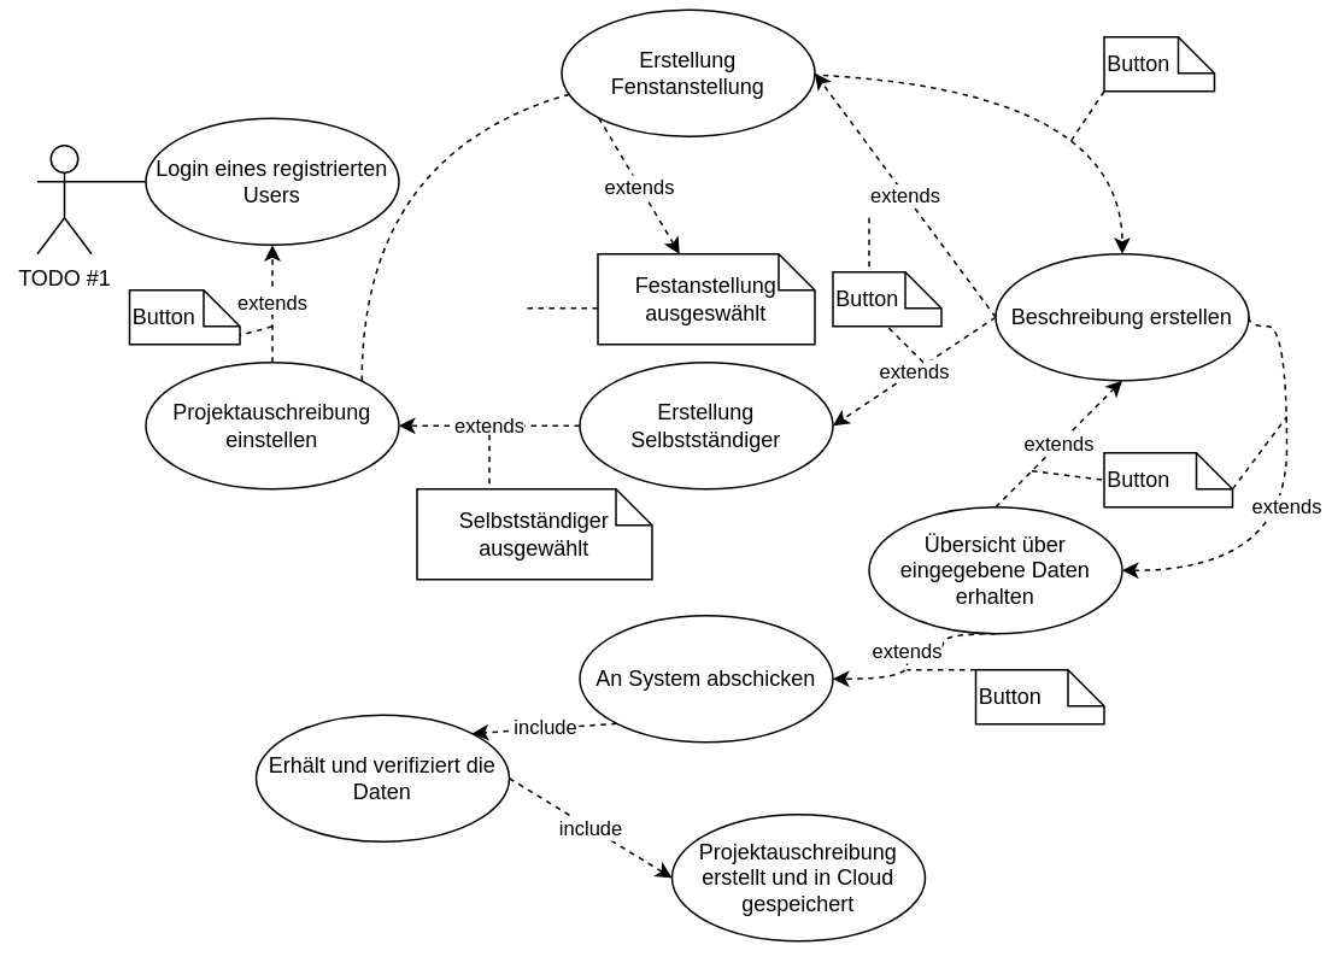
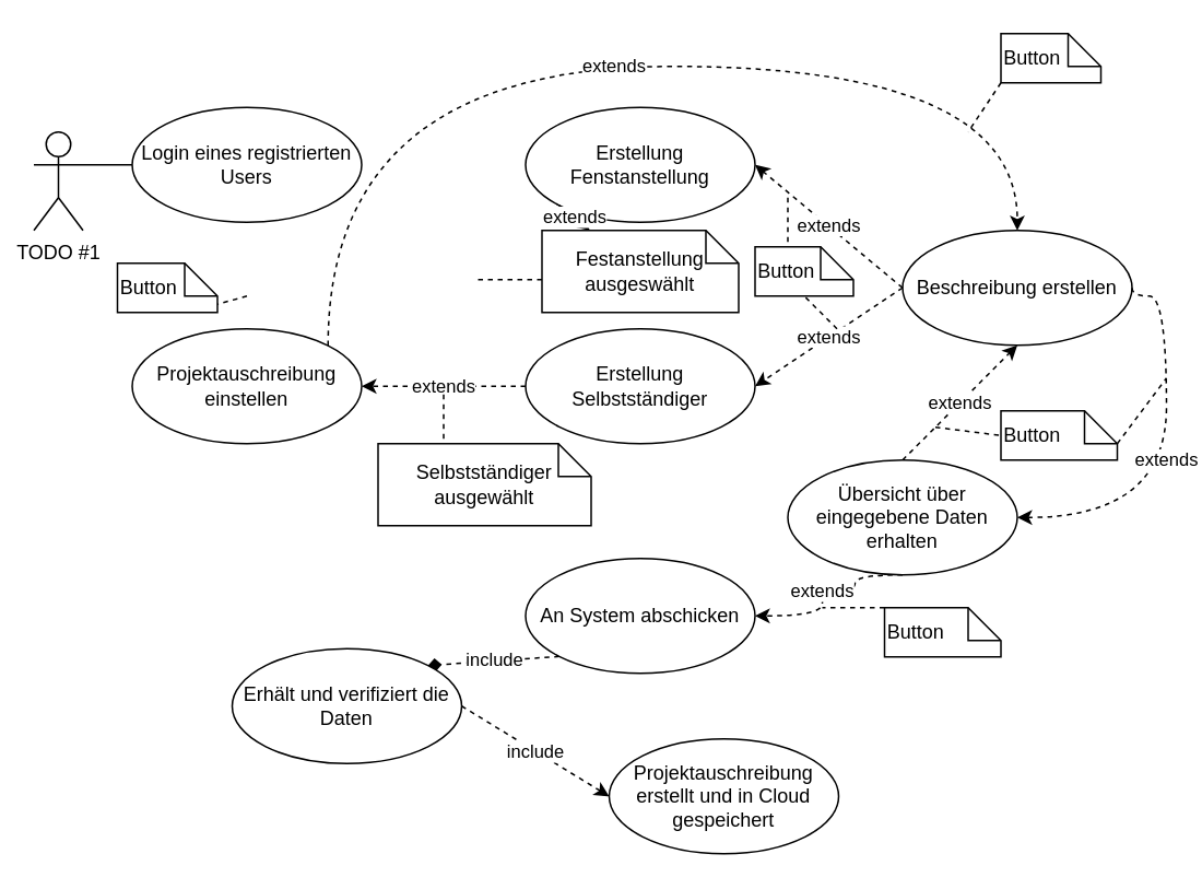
- <mxCell id="12" value="Erstellung Fenstanstellung" style="ellipse;whiteSpace=wrap;html=1;" vertex="1" parent="1"><mxGeometry x="310" y="5" width="140" height="70" as="geometry" /></mxCell>
+ <mxCell id="12" value="Erstellung Fenstanstellung" style="ellipse;whiteSpace=wrap;html=1;" vertex="1" parent="1"><mxGeometry x="320" y="65" width="140" height="70" as="geometry" /></mxCell>
- <mxCell id="7" value="extends" style="edgeStyle=orthogonalEdgeStyle;rounded=0;orthogonalLoop=1;jettySize=auto;html=1;exitX=0.5;exitY=0;exitDx=0;exitDy=0;entryX=0.5;entryY=1;entryDx=0;entryDy=0;dashed=1;" edge="1" parent="1" source="9" target="4"><mxGeometry relative="1" as="geometry" /></mxCell>
- <mxCell id="37" value="include" style="rounded=0;orthogonalLoop=1;jettySize=auto;html=1;entryX=1;entryY=0;entryDx=0;entryDy=0;dashed=1;exitX=0;exitY=1;exitDx=0;exitDy=0;" edge="1" parent="1" source="33" target="38"><mxGeometry relative="1" as="geometry"><mxPoint x="271" y="390" as="sourcePoint" /></mxGeometry></mxCell>
+ <mxCell id="37" value="include" style="rounded=0;orthogonalLoop=1;jettySize=auto;html=1;entryX=1;entryY=0;entryDx=0;entryDy=0;dashed=1;exitX=0;exitY=1;exitDx=0;exitDy=0;endArrow=diamond;" edge="1" parent="1" source="33" target="38"><mxGeometry relative="1" as="geometry"><mxPoint x="271" y="390" as="sourcePoint" /></mxGeometry></mxCell>
